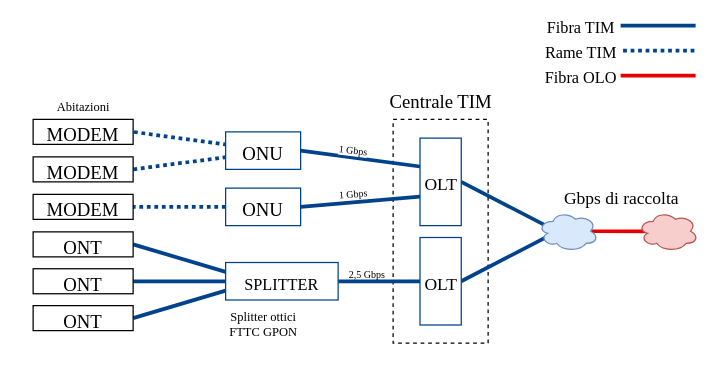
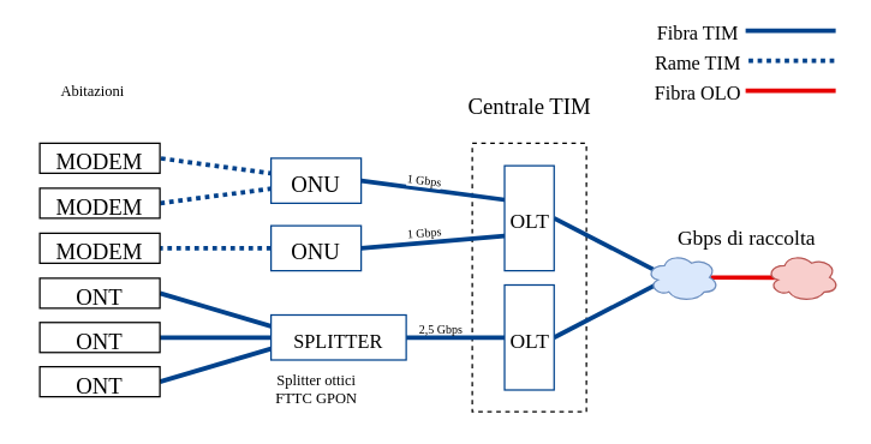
- <mxCell id="14" value="Centrale TIM" style="text;html=1;strokeColor=none;fillColor=none;align=center;verticalAlign=middle;whiteSpace=wrap;rounded=0;dashed=1;fontFamily=Bahnschrift;fontSize=15;" parent="1" vertex="1"><mxGeometry x="306.5" y="70" width="91" height="20" as="geometry" /></mxCell>
+ <mxCell id="14" value="Centrale TIM" style="text;html=1;strokeColor=none;fillColor=none;align=center;verticalAlign=middle;whiteSpace=wrap;rounded=0;dashed=1;fontFamily=Bahnschrift;fontSize=15;" parent="1" vertex="1"><mxGeometry x="306.5" y="60" width="91" height="20" as="geometry" /></mxCell>
- <mxCell id="32" value="Abitazioni" style="text;html=1;strokeColor=none;fillColor=none;align=center;verticalAlign=middle;whiteSpace=wrap;rounded=0;dashed=1;fontFamily=Bahnschrift;fontSize=10;fontColor=#000000;comic=0;" parent="1" vertex="1"><mxGeometry x="20.5" y="75" width="91" height="20" as="geometry" /></mxCell>
+ <mxCell id="32" value="Abitazioni" style="text;html=1;strokeColor=none;fillColor=none;align=center;verticalAlign=middle;whiteSpace=wrap;rounded=0;dashed=1;fontFamily=Bahnschrift;fontSize=10;fontColor=#000000;comic=0;" parent="1" vertex="1"><mxGeometry x="15.5" y="50" width="91" height="20" as="geometry" /></mxCell>
